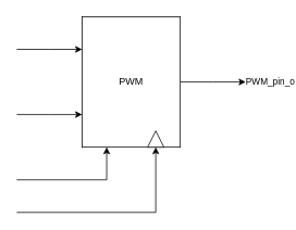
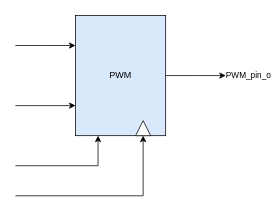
- <mxCell id="8" value="PWM" style="whiteSpace=wrap;html=1;" vertex="1" parent="1"><mxGeometry x="100" y="20" width="120" height="160" as="geometry" /></mxCell>
+ <mxCell id="8" value="PWM" style="whiteSpace=wrap;html=1;fillColor=#dae8fc;" vertex="1" parent="1"><mxGeometry x="100" y="20" width="120" height="160" as="geometry" /></mxCell>
